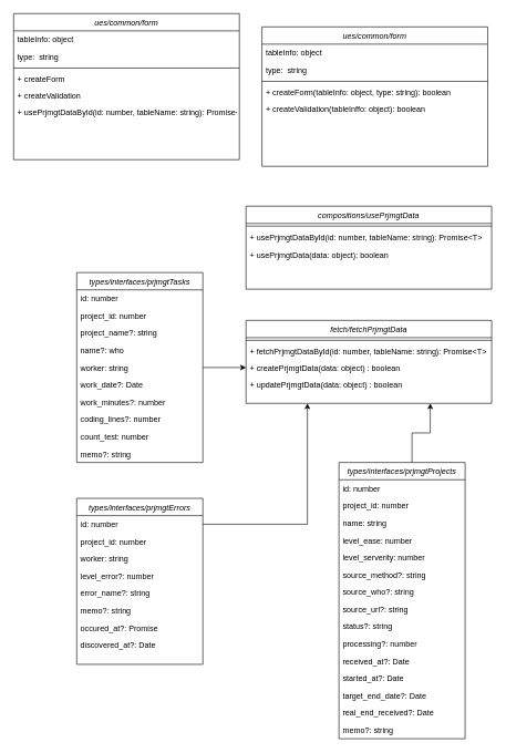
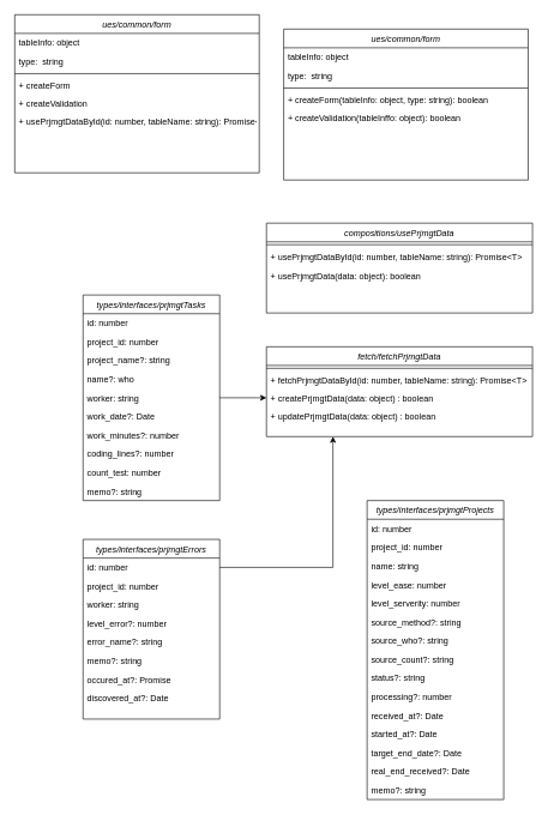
- <mxCell id="34" style="edgeStyle=orthogonalEdgeStyle;rounded=0;orthogonalLoop=1;jettySize=auto;html=1;exitX=0.579;exitY=0.002;exitDx=0;exitDy=0;exitPerimeter=0;entryX=0.75;entryY=1;entryDx=0;entryDy=0;" edge="1" parent="1" source="35" target="8"><mxGeometry relative="1" as="geometry"><mxPoint x="610" y="655" as="targetPoint" /></mxGeometry></mxCell>
- <mxCell id="43" value="source_url?: string" style="text;align=left;verticalAlign=top;spacingLeft=4;spacingRight=4;overflow=hidden;rotatable=0;points=[[0,0.5],[1,0.5]];portConstraint=eastwest;" vertex="1" parent="35"><mxGeometry y="208" width="190" height="26" as="geometry" /></mxCell>
+ <mxCell id="43" value="source_count?: string" style="text;align=left;verticalAlign=top;spacingLeft=4;spacingRight=4;overflow=hidden;rotatable=0;points=[[0,0.5],[1,0.5]];portConstraint=eastwest;" vertex="1" parent="35"><mxGeometry y="208" width="190" height="26" as="geometry" /></mxCell>
